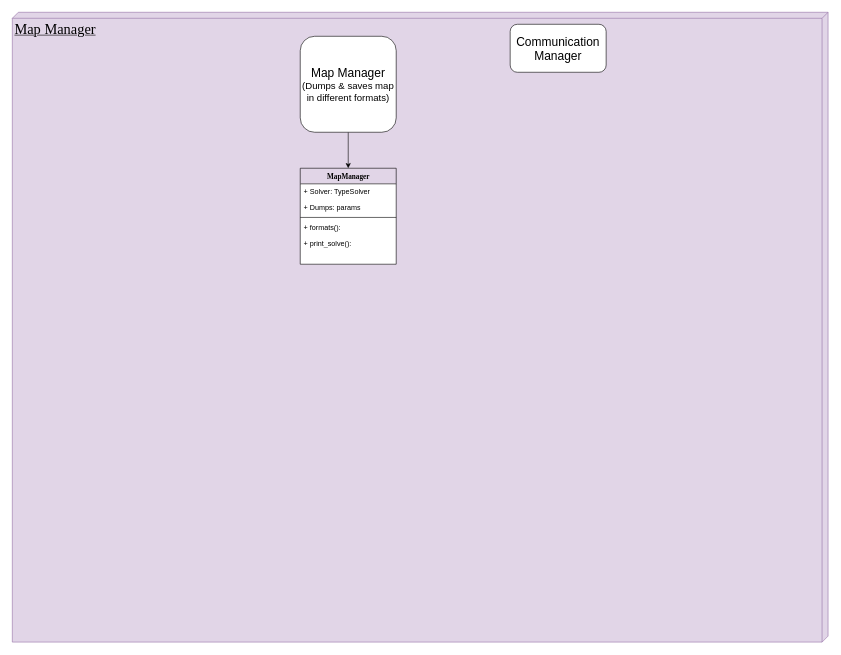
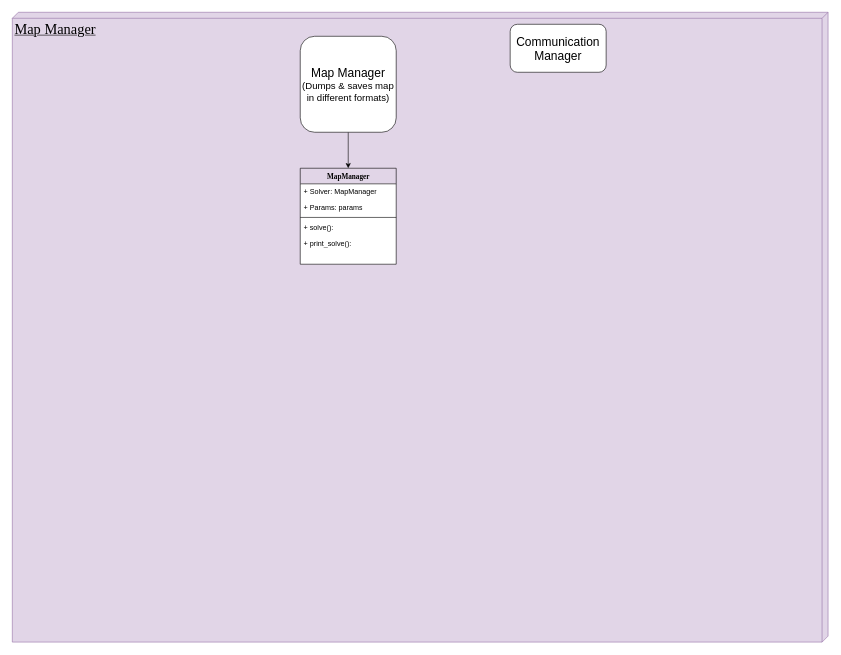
- <mxCell id="7" value="+ Solver: TypeSolver" style="text;html=1;strokeColor=none;fillColor=none;align=left;verticalAlign=top;spacingLeft=4;spacingRight=4;whiteSpace=wrap;overflow=hidden;rotatable=0;points=[[0,0.5],[1,0.5]];portConstraint=eastwest;" vertex="1" parent="6"><mxGeometry y="26" width="160" height="26" as="geometry" /></mxCell>
+ <mxCell id="7" value="+ Solver: MapManager" style="text;html=1;strokeColor=none;fillColor=none;align=left;verticalAlign=top;spacingLeft=4;spacingRight=4;whiteSpace=wrap;overflow=hidden;rotatable=0;points=[[0,0.5],[1,0.5]];portConstraint=eastwest;" vertex="1" parent="6"><mxGeometry y="26" width="160" height="26" as="geometry" /></mxCell>
- <mxCell id="8" value="+ Dumps: params" style="text;html=1;strokeColor=none;fillColor=none;align=left;verticalAlign=top;spacingLeft=4;spacingRight=4;whiteSpace=wrap;overflow=hidden;rotatable=0;points=[[0,0.5],[1,0.5]];portConstraint=eastwest;" vertex="1" parent="6"><mxGeometry y="52" width="160" height="26" as="geometry" /></mxCell>
+ <mxCell id="8" value="+ Params: params" style="text;html=1;strokeColor=none;fillColor=none;align=left;verticalAlign=top;spacingLeft=4;spacingRight=4;whiteSpace=wrap;overflow=hidden;rotatable=0;points=[[0,0.5],[1,0.5]];portConstraint=eastwest;" vertex="1" parent="6"><mxGeometry y="52" width="160" height="26" as="geometry" /></mxCell>
- <mxCell id="10" value="+ formats():&amp;nbsp;" style="text;html=1;strokeColor=none;fillColor=none;align=left;verticalAlign=top;spacingLeft=4;spacingRight=4;whiteSpace=wrap;overflow=hidden;rotatable=0;points=[[0,0.5],[1,0.5]];portConstraint=eastwest;" vertex="1" parent="6"><mxGeometry y="86" width="160" height="26" as="geometry" /></mxCell>
+ <mxCell id="10" value="+ solve():&amp;nbsp;" style="text;html=1;strokeColor=none;fillColor=none;align=left;verticalAlign=top;spacingLeft=4;spacingRight=4;whiteSpace=wrap;overflow=hidden;rotatable=0;points=[[0,0.5],[1,0.5]];portConstraint=eastwest;" vertex="1" parent="6"><mxGeometry y="86" width="160" height="26" as="geometry" /></mxCell>
